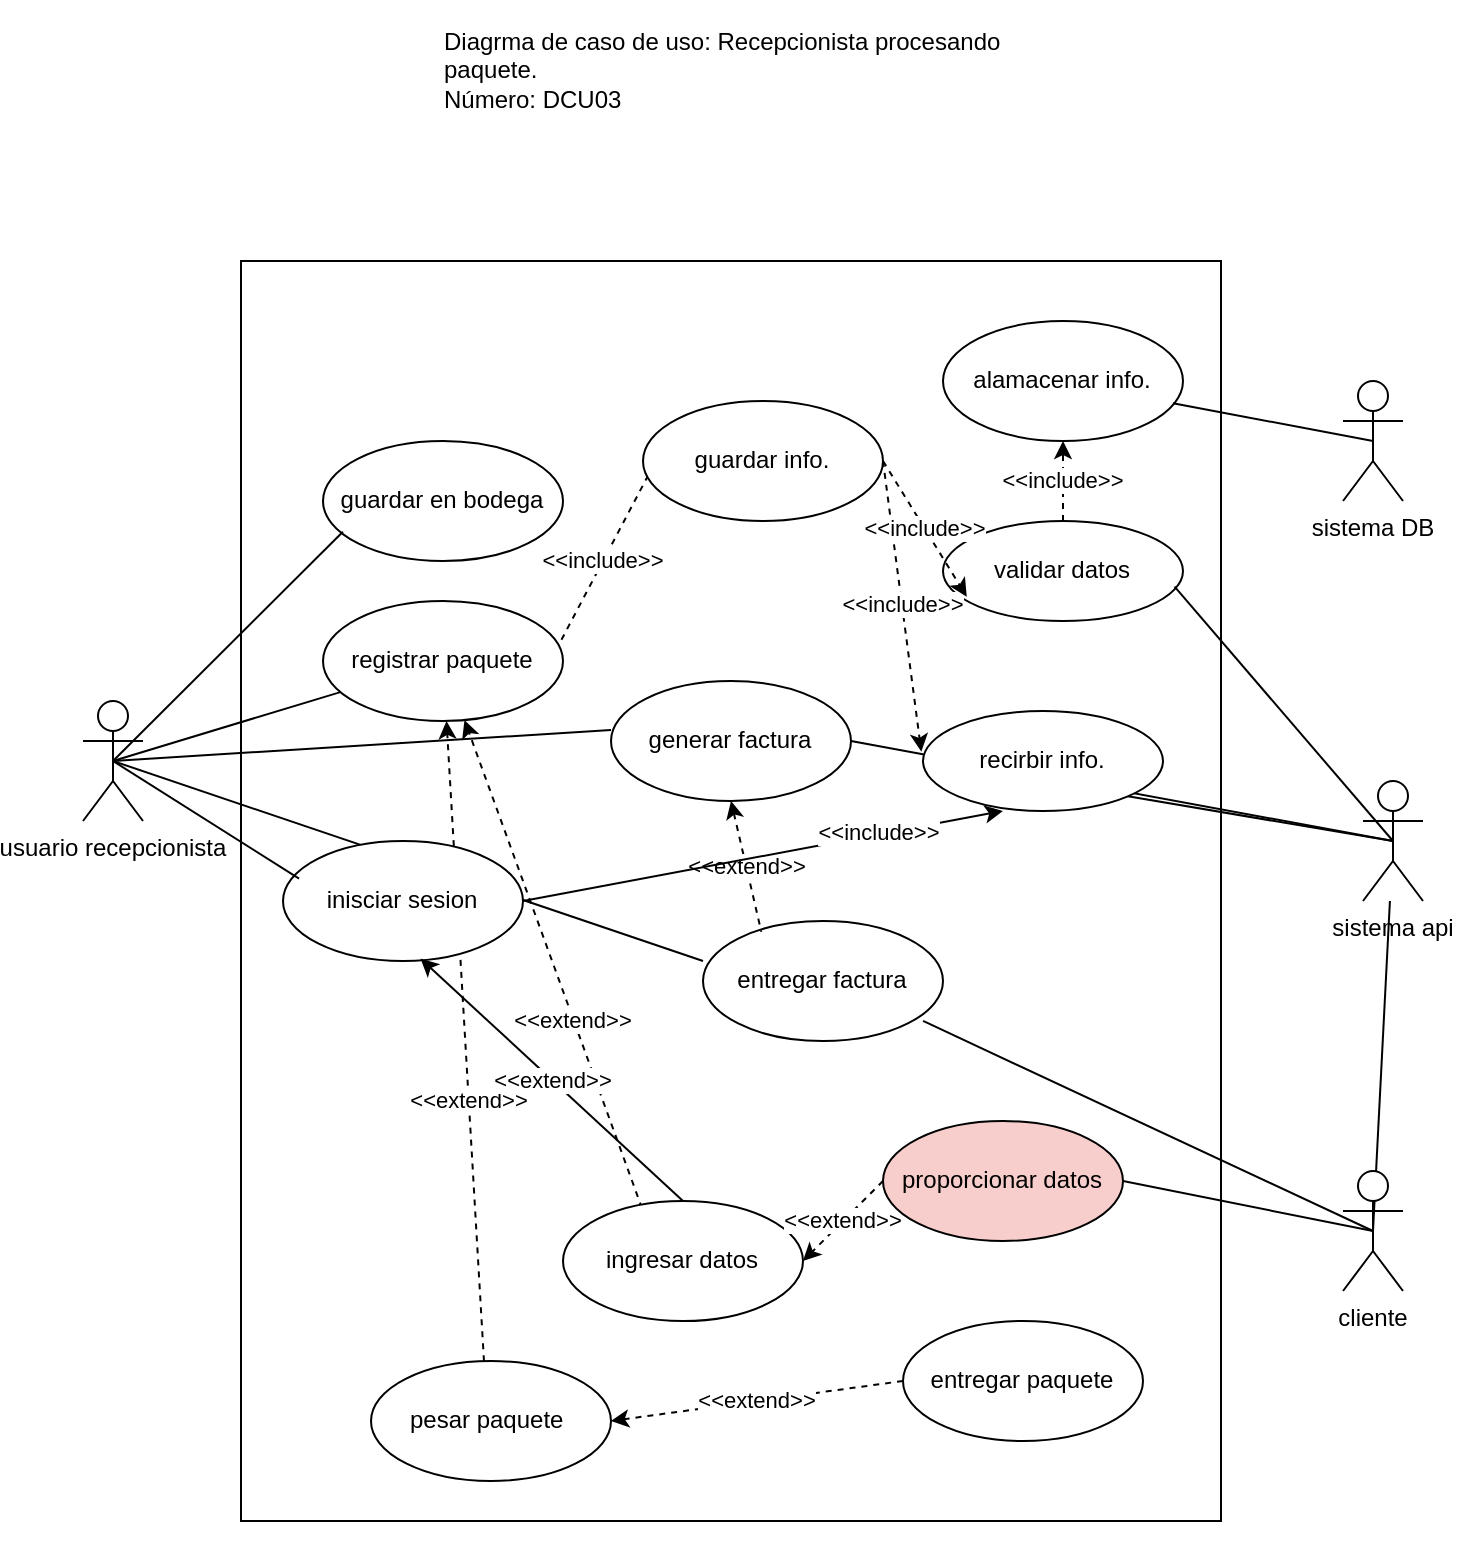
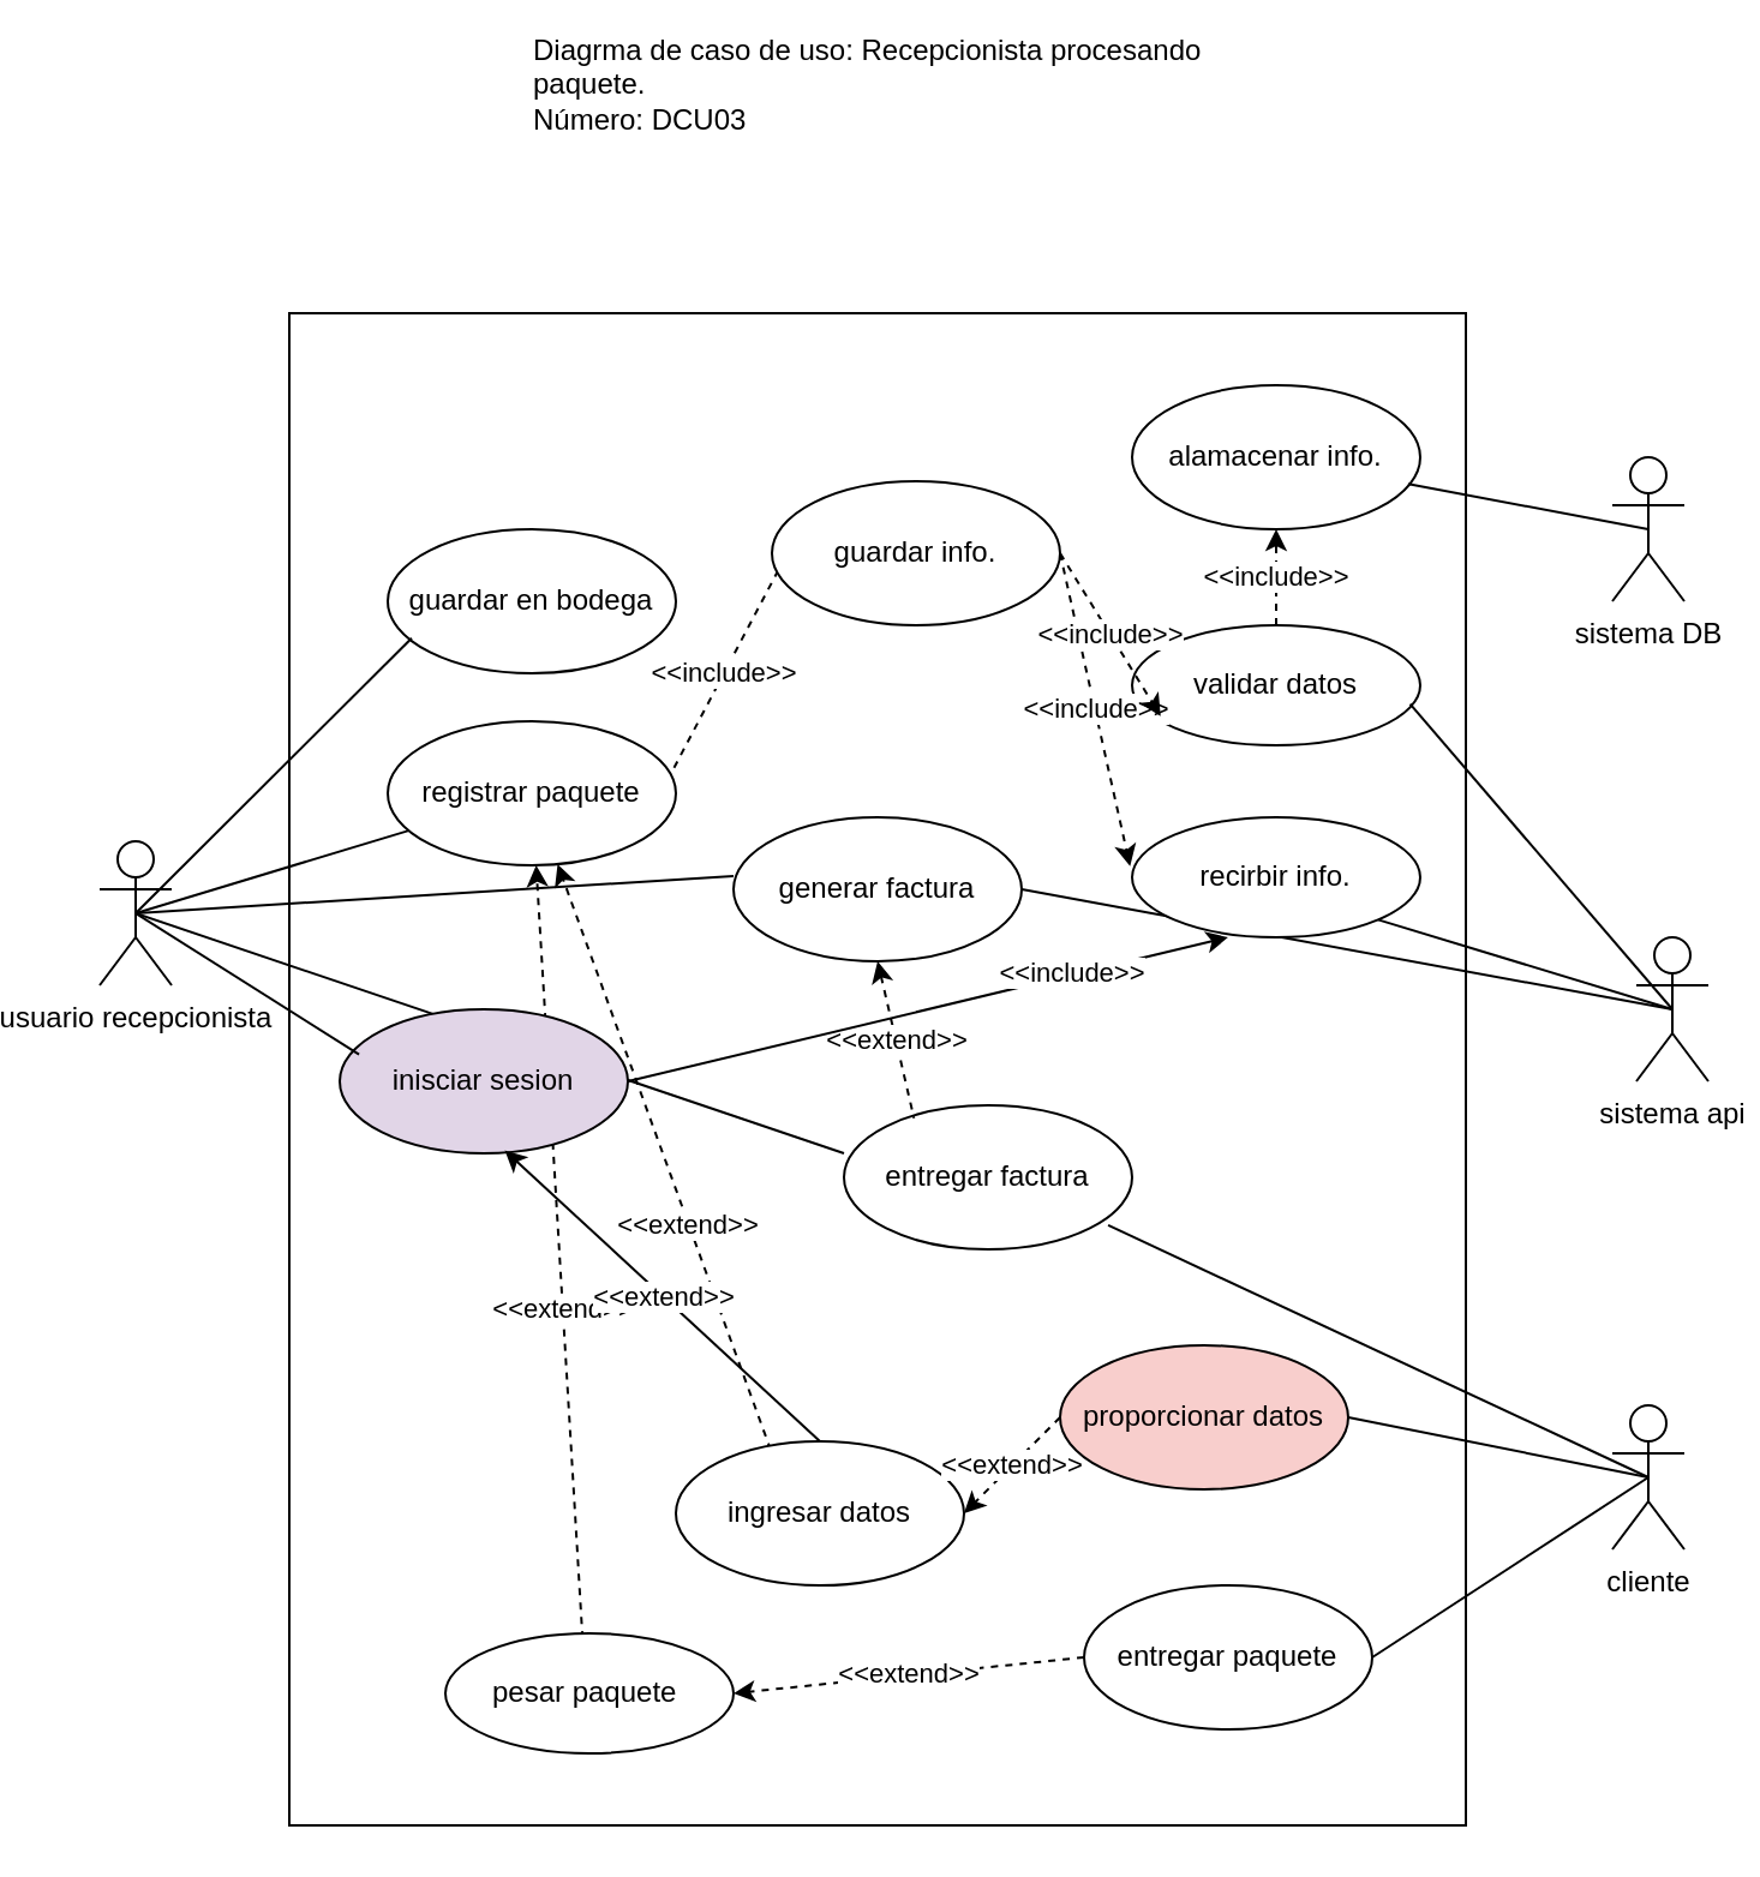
- <mxCell id="30" value="recirbir info." style="ellipse;whiteSpace=wrap;html=1;" vertex="1" parent="1"><mxGeometry x="440" y="355" width="120" height="50" as="geometry" /></mxCell>
+ <mxCell id="30" value="recirbir info." style="ellipse;whiteSpace=wrap;html=1;" vertex="1" parent="1"><mxGeometry x="450" y="340" width="120" height="50" as="geometry" /></mxCell>
- <mxCell id="40" value="inisciar sesion" style="ellipse;whiteSpace=wrap;html=1;" vertex="1" parent="1"><mxGeometry x="120" y="420" width="120" height="60" as="geometry" /></mxCell>
+ <mxCell id="40" value="inisciar sesion" style="ellipse;whiteSpace=wrap;html=1;fillColor=#e1d5e7;" vertex="1" parent="1"><mxGeometry x="120" y="420" width="120" height="60" as="geometry" /></mxCell>
- <mxCell id="11" style="rounded=0;orthogonalLoop=1;jettySize=auto;html=1;exitX=0.5;exitY=0.5;exitDx=0;exitDy=0;exitPerimeter=0;endArrow=none;endFill=0;" edge="1" parent="1" source="12" target="8"><mxGeometry relative="1" as="geometry" /></mxCell>
+ <mxCell id="11" style="rounded=0;orthogonalLoop=1;jettySize=auto;html=1;exitX=0.5;exitY=0.5;exitDx=0;exitDy=0;exitPerimeter=0;entryX=1;entryY=0.5;entryDx=0;entryDy=0;endArrow=none;endFill=0;" edge="1" parent="1" source="12" target="19"><mxGeometry relative="1" as="geometry" /></mxCell>
- <mxCell id="16" value="pesar paquete&amp;nbsp;" style="ellipse;whiteSpace=wrap;html=1;" vertex="1" parent="1"><mxGeometry x="164" y="680" width="120" height="60" as="geometry" /></mxCell>
+ <mxCell id="16" value="pesar paquete&amp;nbsp;" style="ellipse;whiteSpace=wrap;html=1;" vertex="1" parent="1"><mxGeometry x="164" y="680" width="120" height="50" as="geometry" /></mxCell>
